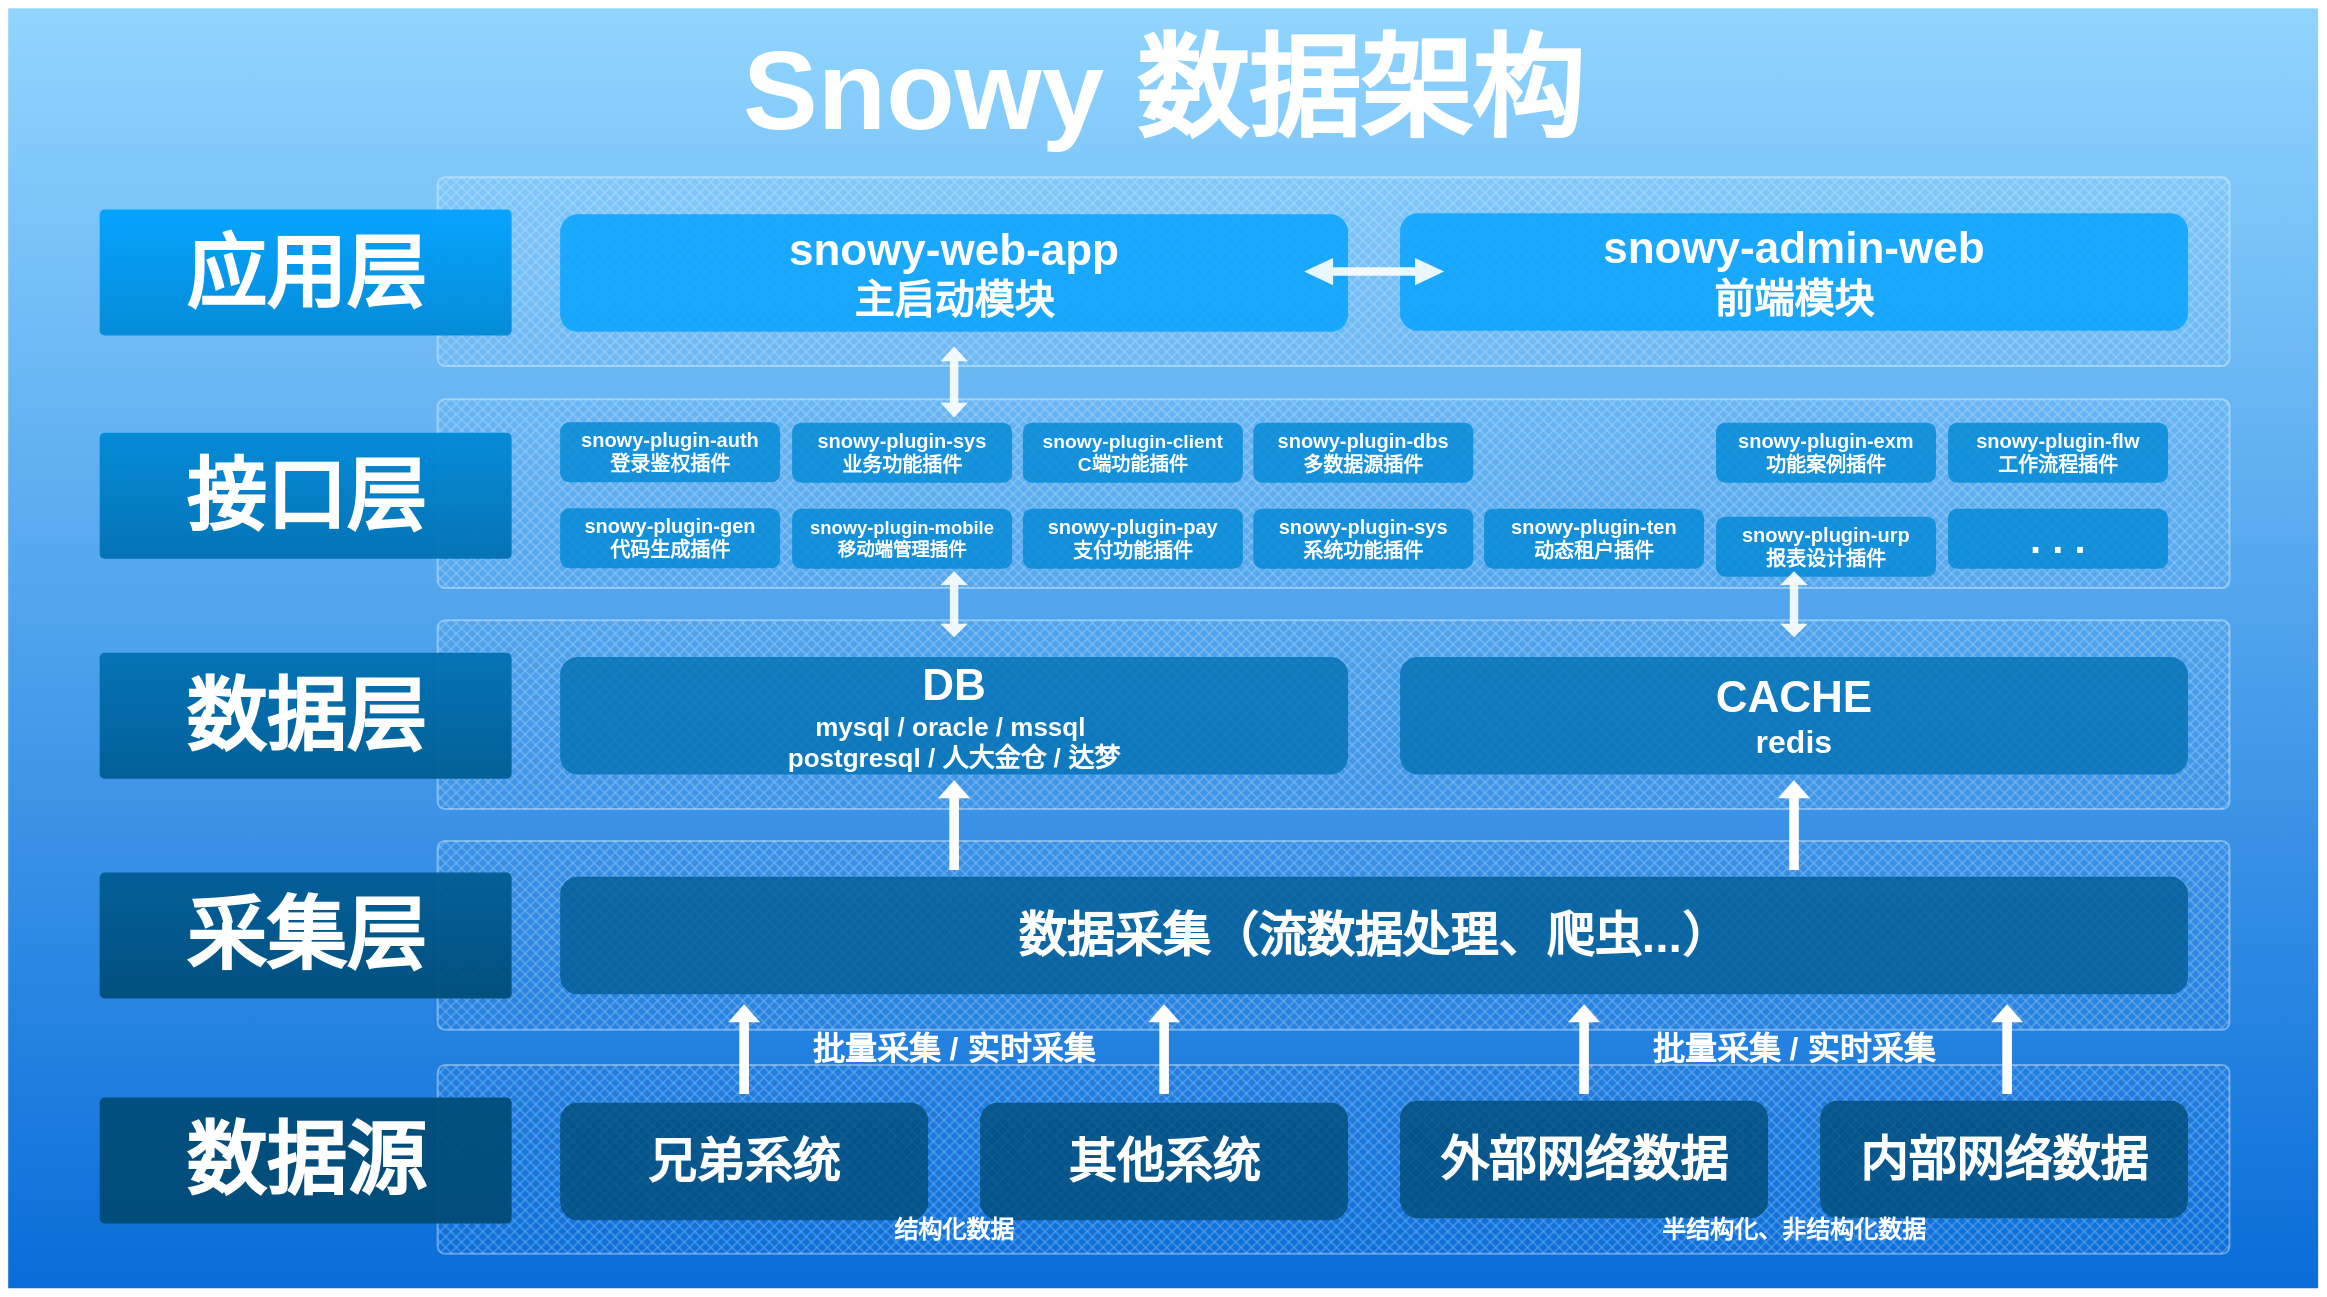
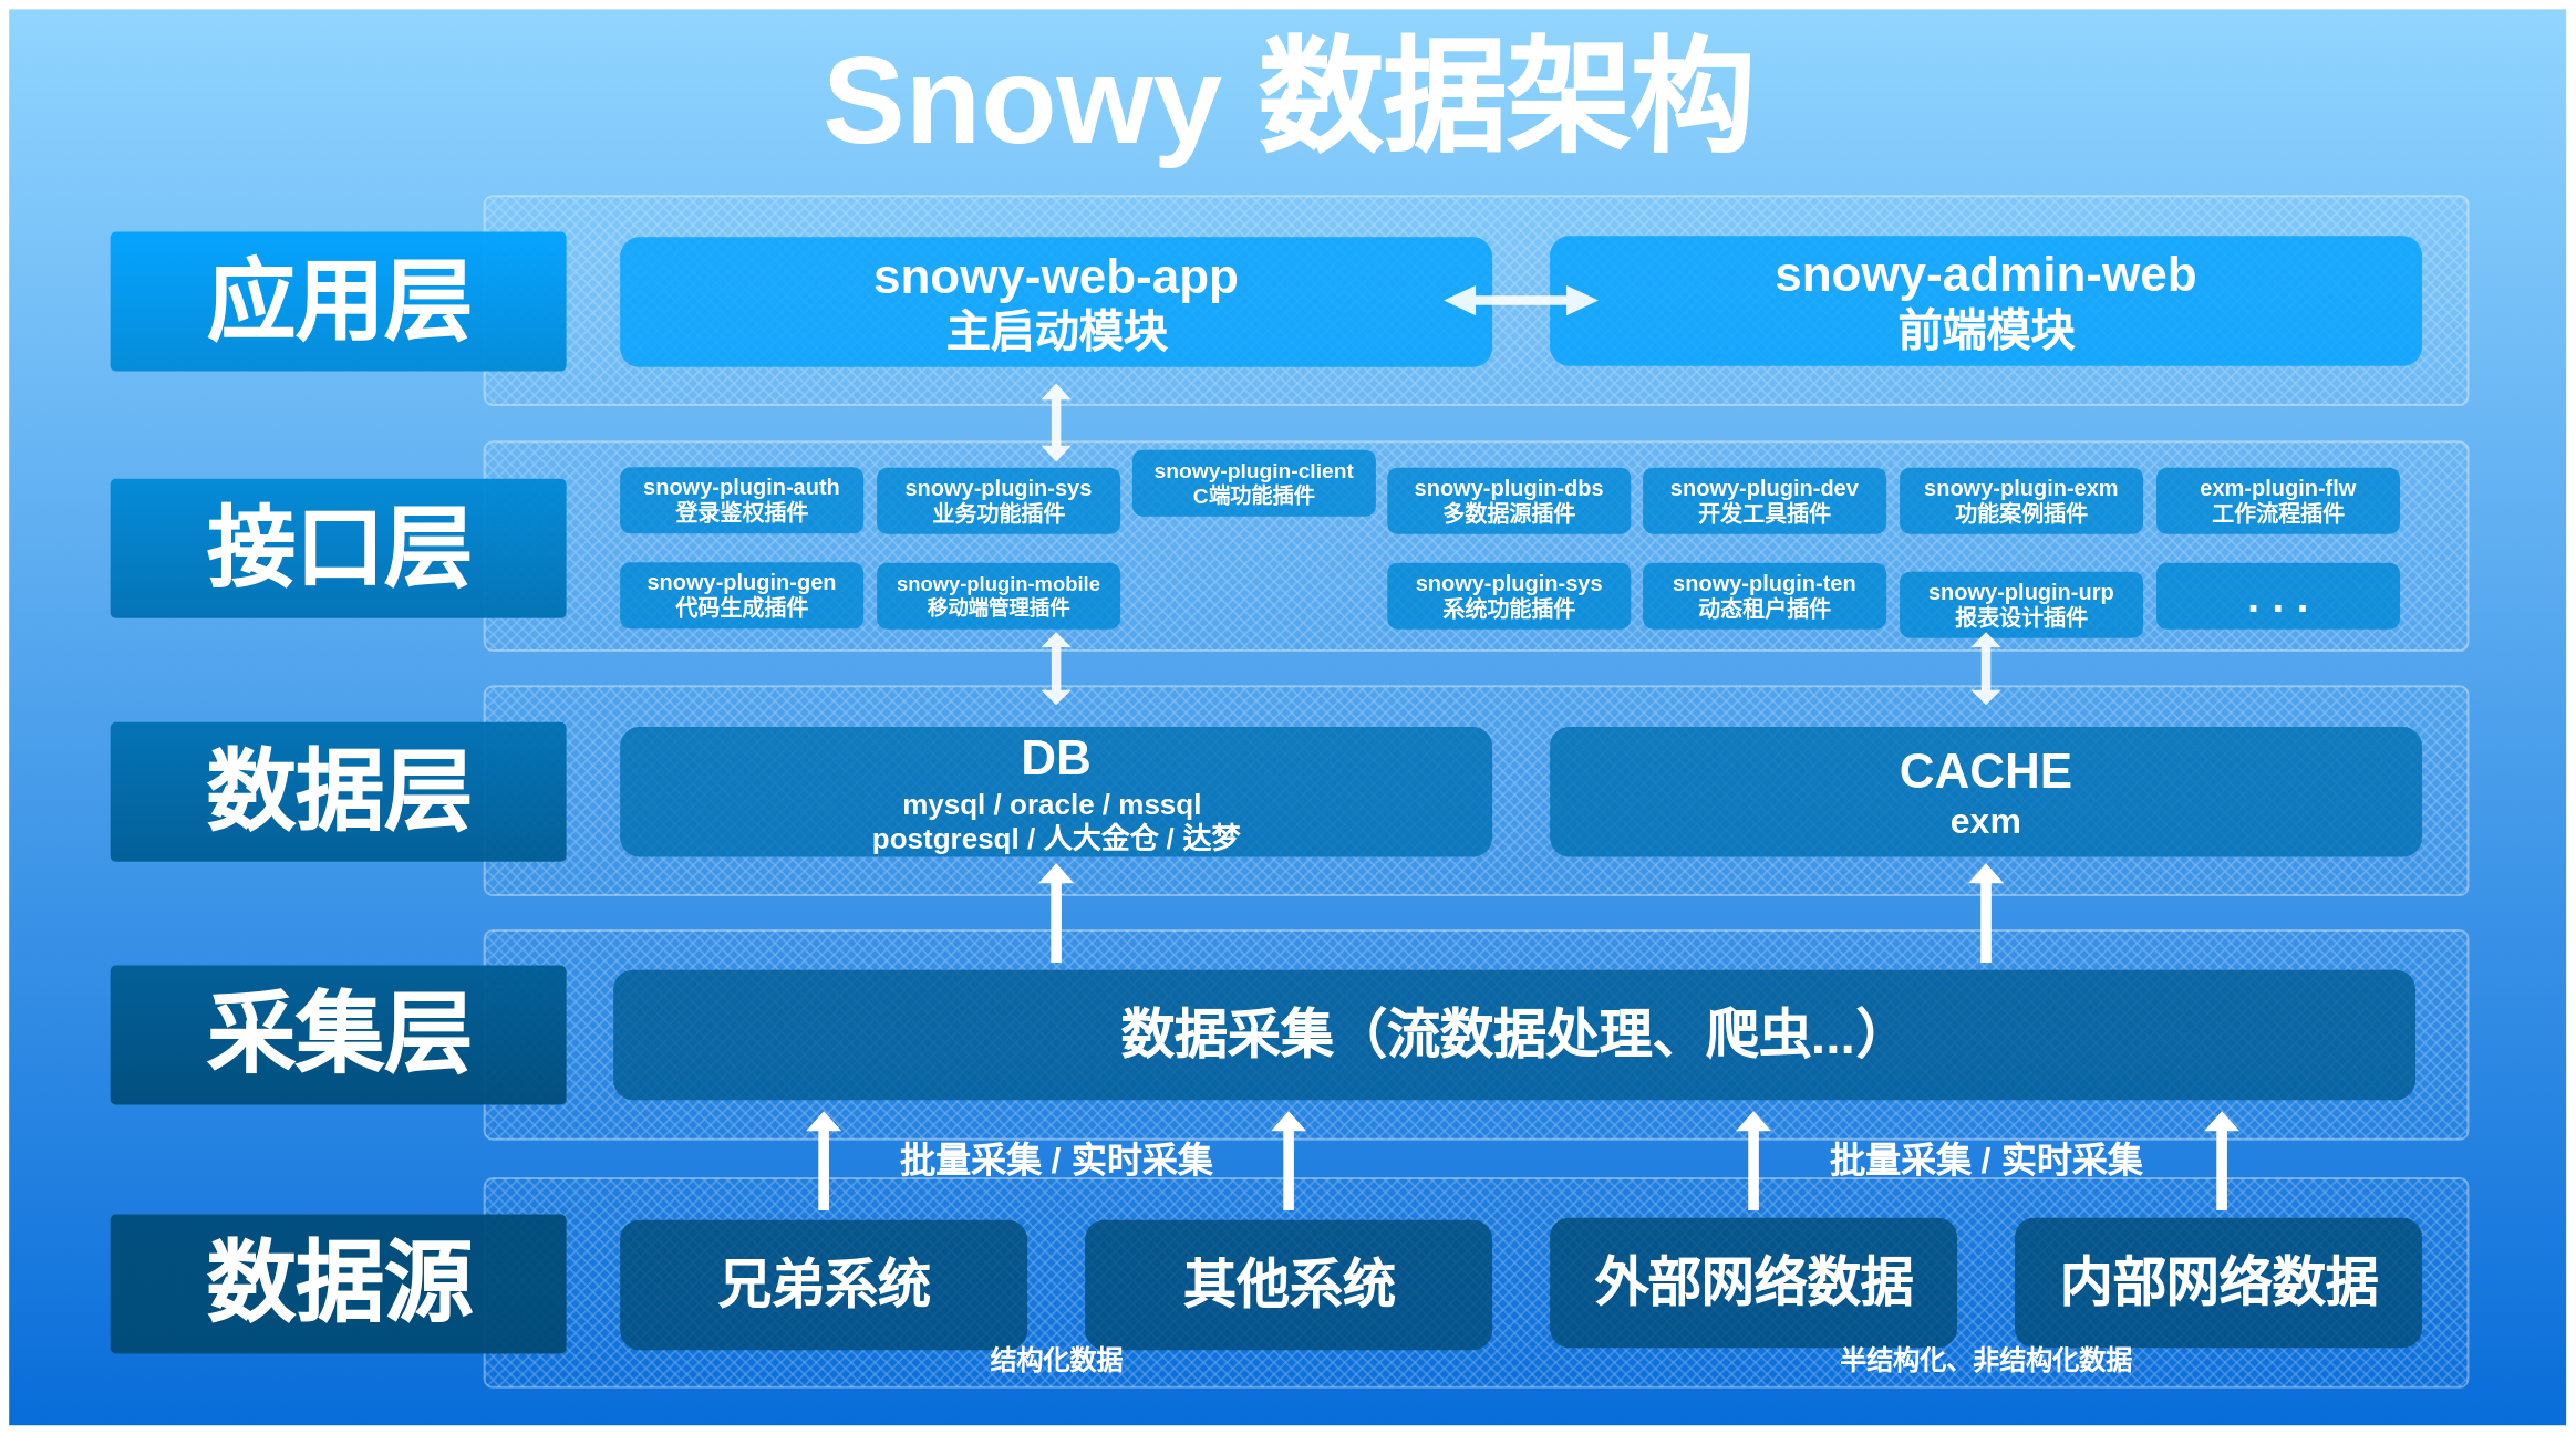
- <mxCell id="16" value="&lt;h2 style=&quot;font-size: 48px;&quot;&gt;&lt;font style=&quot;font-size: 48px;&quot;&gt;&lt;font style=&quot;font-size: 48px;&quot;&gt;snowy-plugin-client&lt;br&gt;&lt;/font&gt;&lt;/font&gt;&lt;font style=&quot;font-size: 48px;&quot;&gt;&lt;font style=&quot;font-size: 48px;&quot;&gt;&lt;b&gt;C端功能插件&lt;/b&gt;&lt;/font&gt;&lt;/font&gt;&lt;/h2&gt;" style="rounded=1;whiteSpace=wrap;html=1;fillColor=#0089D6;strokeColor=none;fontColor=#ffffff;strokeWidth=6;perimeterSpacing=0;dashed=1;dashPattern=1 1;opacity=80;" parent="1" vertex="1"><mxGeometry x="2557" y="1056" width="550" height="150" as="geometry" /></mxCell>
+ <mxCell id="16" value="&lt;h2 style=&quot;font-size: 48px;&quot;&gt;&lt;font style=&quot;font-size: 48px;&quot;&gt;&lt;font style=&quot;font-size: 48px;&quot;&gt;snowy-plugin-client&lt;br&gt;&lt;/font&gt;&lt;/font&gt;&lt;font style=&quot;font-size: 48px;&quot;&gt;&lt;font style=&quot;font-size: 48px;&quot;&gt;&lt;b&gt;C端功能插件&lt;/b&gt;&lt;/font&gt;&lt;/font&gt;&lt;/h2&gt;" style="rounded=1;whiteSpace=wrap;html=1;fillColor=#0089D6;strokeColor=none;fontColor=#ffffff;strokeWidth=6;perimeterSpacing=0;dashed=1;dashPattern=1 1;opacity=80;" parent="1" vertex="1"><mxGeometry x="2557" y="1016" width="550" height="150" as="geometry" /></mxCell>
+ <mxCell id="38" value="&lt;h2 style=&quot;font-size: 50px;&quot;&gt;&lt;font style=&quot;font-size: 50px;&quot;&gt;&lt;font style=&quot;font-size: 50px;&quot;&gt;snowy-plugin-dev&lt;br&gt;&lt;/font&gt;&lt;/font&gt;&lt;font style=&quot;font-size: 50px;&quot;&gt;&lt;font style=&quot;font-size: 50px;&quot;&gt;&lt;b&gt;开发工具插件&lt;/b&gt;&lt;/font&gt;&lt;/font&gt;&lt;/h2&gt;" style="rounded=1;whiteSpace=wrap;html=1;fillColor=#0089D6;strokeColor=none;fontColor=#ffffff;strokeWidth=6;perimeterSpacing=0;dashed=1;dashPattern=1 1;opacity=80;" vertex="1" parent="1"><mxGeometry x="3710" y="1056" width="550" height="150" as="geometry" /></mxCell>
- <mxCell id="40" value="&lt;h2 style=&quot;font-size: 50px;&quot;&gt;&lt;font style=&quot;font-size: 50px;&quot;&gt;&lt;font style=&quot;font-size: 50px;&quot;&gt;snowy-plugin-flw&lt;br&gt;&lt;/font&gt;&lt;/font&gt;&lt;font style=&quot;font-size: 50px;&quot;&gt;&lt;font style=&quot;font-size: 50px;&quot;&gt;工作流程插件&lt;/font&gt;&lt;/font&gt;&lt;/h2&gt;" style="rounded=1;whiteSpace=wrap;html=1;fillColor=#0089D6;strokeColor=none;fontColor=#ffffff;strokeWidth=6;perimeterSpacing=0;dashed=1;dashPattern=1 1;opacity=80;" vertex="1" parent="1"><mxGeometry x="4870" y="1056" width="550" height="150" as="geometry" /></mxCell>
+ <mxCell id="40" value="&lt;h2 style=&quot;font-size: 50px;&quot;&gt;&lt;font style=&quot;font-size: 50px;&quot;&gt;&lt;font style=&quot;font-size: 50px;&quot;&gt;exm-plugin-flw&lt;br&gt;&lt;/font&gt;&lt;/font&gt;&lt;font style=&quot;font-size: 50px;&quot;&gt;&lt;font style=&quot;font-size: 50px;&quot;&gt;工作流程插件&lt;/font&gt;&lt;/font&gt;&lt;/h2&gt;" style="rounded=1;whiteSpace=wrap;html=1;fillColor=#0089D6;strokeColor=none;fontColor=#ffffff;strokeWidth=6;perimeterSpacing=0;dashed=1;dashPattern=1 1;opacity=80;" vertex="1" parent="1"><mxGeometry x="4870" y="1056" width="550" height="150" as="geometry" /></mxCell>
- <mxCell id="44" value="&lt;h2 style=&quot;border-color: var(--border-color); font-size: 50px;&quot;&gt;&lt;font style=&quot;border-color: var(--border-color);&quot;&gt;snowy-plugin-pay&lt;br style=&quot;border-color: var(--border-color);&quot;&gt;&lt;/font&gt;&lt;font style=&quot;border-color: var(--border-color);&quot;&gt;支付功能插件&lt;/font&gt;&lt;/h2&gt;" style="rounded=1;whiteSpace=wrap;html=1;fillColor=#0089D6;strokeColor=none;fontColor=#ffffff;strokeWidth=6;perimeterSpacing=0;dashed=1;dashPattern=1 1;opacity=80;" vertex="1" parent="1"><mxGeometry x="2557" y="1271" width="550" height="150" as="geometry" /></mxCell>
- <mxCell id="22" value="&lt;h2 style=&quot;&quot;&gt;&lt;font style=&quot;font-size: 110px;&quot;&gt;CACHE&lt;br&gt;&lt;/font&gt;&lt;font style=&quot;font-size: 80px;&quot;&gt;redis&lt;/font&gt;&lt;/h2&gt;" style="rounded=1;whiteSpace=wrap;html=1;fillColor=#0071B3;strokeColor=none;fontColor=#ffffff;strokeWidth=6;perimeterSpacing=0;dashed=1;dashPattern=1 1;opacity=80;" vertex="1" parent="1"><mxGeometry x="3500" y="1641.5" width="1970" height="294" as="geometry" /></mxCell>
+ <mxCell id="22" value="&lt;h2 style=&quot;&quot;&gt;&lt;font style=&quot;font-size: 110px;&quot;&gt;CACHE&lt;br&gt;&lt;/font&gt;&lt;font style=&quot;font-size: 80px;&quot;&gt;exm&lt;/font&gt;&lt;/h2&gt;" style="rounded=1;whiteSpace=wrap;html=1;fillColor=#0071B3;strokeColor=none;fontColor=#ffffff;strokeWidth=6;perimeterSpacing=0;dashed=1;dashPattern=1 1;opacity=80;" vertex="1" parent="1"><mxGeometry x="3500" y="1641.5" width="1970" height="294" as="geometry" /></mxCell>
- <mxCell id="29" value="&lt;h1&gt;&lt;b&gt;&lt;font style=&quot;font-size: 120px;&quot;&gt;数据采集（流数据处理、爬虫...）&lt;/font&gt;&lt;/b&gt;&lt;/h1&gt;" style="rounded=1;whiteSpace=wrap;html=1;fillColor=#005D94;strokeColor=none;fontColor=#ffffff;strokeWidth=6;perimeterSpacing=0;dashed=1;dashPattern=1 1;opacity=80;" vertex="1" parent="1"><mxGeometry x="1400" y="2191" width="4070" height="294" as="geometry" /></mxCell>
+ <mxCell id="29" value="&lt;h1&gt;&lt;b&gt;&lt;font style=&quot;font-size: 120px;&quot;&gt;数据采集（流数据处理、爬虫...）&lt;/font&gt;&lt;/b&gt;&lt;/h1&gt;" style="rounded=1;whiteSpace=wrap;html=1;fillColor=#005D94;strokeColor=none;fontColor=#ffffff;strokeWidth=6;perimeterSpacing=0;dashed=1;dashPattern=1 1;opacity=80;" vertex="1" parent="1"><mxGeometry x="1385" y="2191" width="4070" height="294" as="geometry" /></mxCell>
